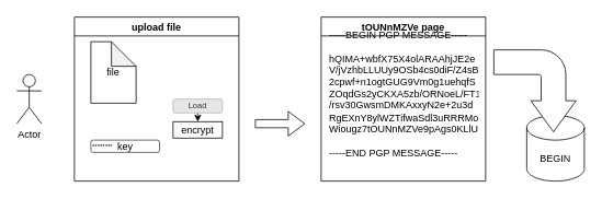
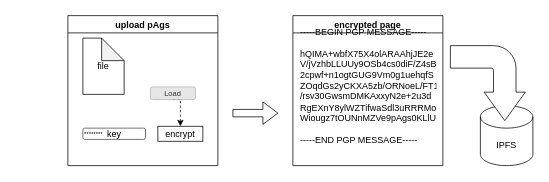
- <mxCell id="3" value="upload file" style="swimlane;" vertex="1" parent="1"><mxGeometry x="90" y="20" width="200" height="200" as="geometry" /></mxCell>
+ <mxCell id="3" value="upload pAgs" style="swimlane;" vertex="1" parent="1"><mxGeometry x="90" y="20" width="200" height="200" as="geometry" /></mxCell>
- <mxCell id="10" value="tOUNnMZVe page" style="swimlane;" vertex="1" parent="1"><mxGeometry x="390" y="20" width="200" height="200" as="geometry" /></mxCell>
+ <mxCell id="10" value="encrypted page" style="swimlane;" vertex="1" parent="1"><mxGeometry x="390" y="20" width="200" height="200" as="geometry" /></mxCell>
- <mxCell id="2" value="Actor" style="shape=umlActor;verticalLabelPosition=bottom;verticalAlign=top;html=1;outlineConnect=0;" vertex="1" parent="1"><mxGeometry x="20" y="90" width="30" height="60" as="geometry" /></mxCell>
- <mxCell id="6" value="Load" style="rounded=1;html=1;shadow=0;dashed=0;whiteSpace=wrap;fontSize=10;fillColor=#E6E6E6;align=center;strokeColor=#B3B3B3;fontColor=#333333;" vertex="1" parent="3"><mxGeometry x="120" y="100" width="60" height="16.88" as="geometry" /></mxCell>
+ <mxCell id="6" value="Load" style="rounded=1;html=1;shadow=0;dashed=0;whiteSpace=wrap;fontSize=10;fillColor=#E6E6E6;align=center;strokeColor=#B3B3B3;fontColor=#333333;" vertex="1" parent="3"><mxGeometry x="110" y="95" width="60" height="16.88" as="geometry" /></mxCell>
- <mxCell id="8" value="encrypt" style="whiteSpace=wrap;html=1;align=center;" vertex="1" parent="3"><mxGeometry x="120" y="127.5" width="60" height="20" as="geometry" /></mxCell>
+ <mxCell id="8" value="encrypt" style="whiteSpace=wrap;html=1;align=center;" vertex="1" parent="3"><mxGeometry x="120" y="147.5" width="60" height="20" as="geometry" /></mxCell>
- <mxCell id="14" value="BEGIN" style="shape=cylinder3;whiteSpace=wrap;html=1;boundedLbl=1;backgroundOutline=1;size=15;" vertex="1" parent="1"><mxGeometry x="640" y="140" width="70" height="80" as="geometry" /></mxCell>
+ <mxCell id="14" value="IPFS" style="shape=cylinder3;whiteSpace=wrap;html=1;boundedLbl=1;backgroundOutline=1;size=15;" vertex="1" parent="1"><mxGeometry x="640" y="140" width="70" height="80" as="geometry" /></mxCell>
